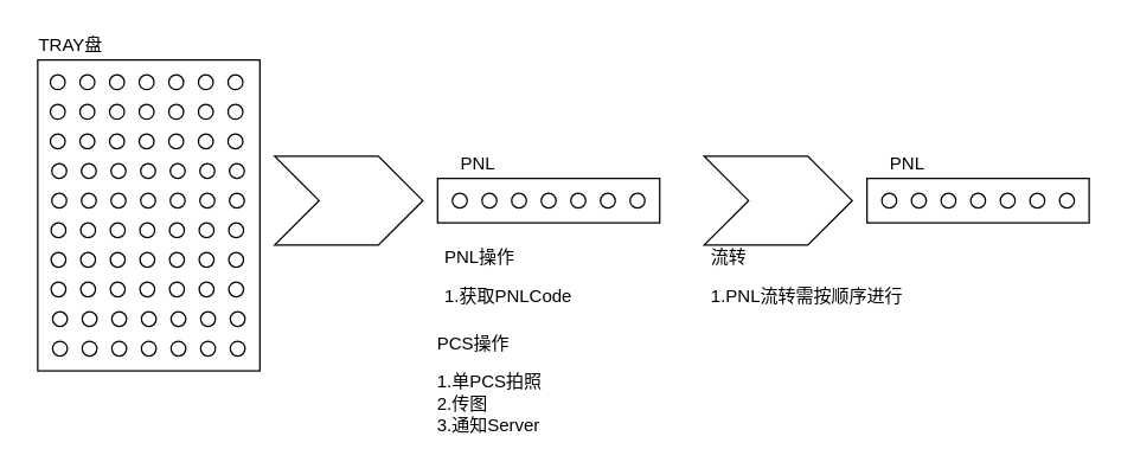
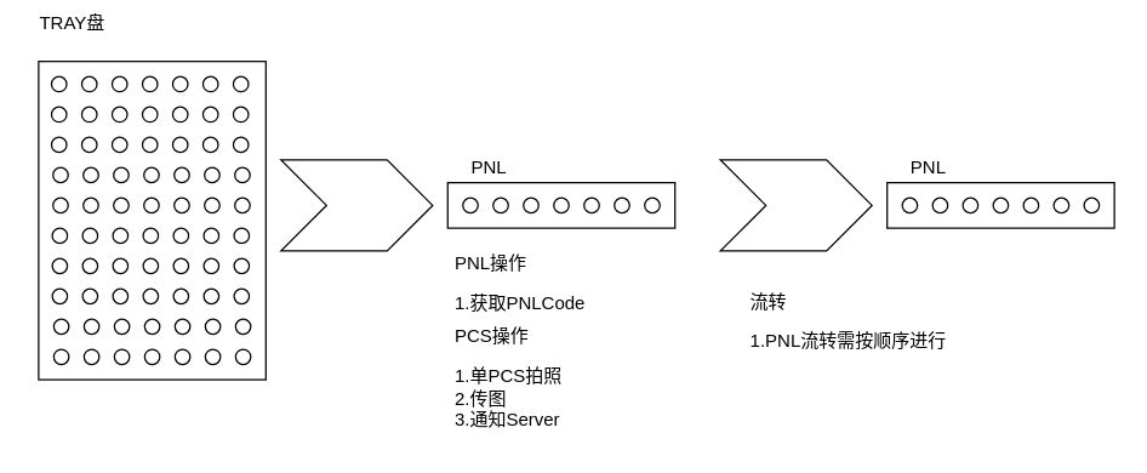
- <mxCell id="74" value="TRAY盘" style="text;html=1;strokeColor=none;fillColor=none;align=center;verticalAlign=middle;whiteSpace=wrap;rounded=0;" vertex="1" parent="1"><mxGeometry x="20" y="20" width="55" height="20" as="geometry" /></mxCell>
+ <mxCell id="74" value="TRAY盘" style="text;html=1;strokeColor=none;fillColor=none;align=center;verticalAlign=middle;whiteSpace=wrap;rounded=0;" vertex="1" parent="1"><mxGeometry x="20" y="5" width="55" height="20" as="geometry" /></mxCell>
- <mxCell id="97" value="&lt;p&gt;流转&lt;/p&gt;&lt;div&gt;1.PNL流转需按顺序进行&lt;/div&gt;" style="text;html=1;strokeColor=none;fillColor=none;spacing=5;spacingTop=-20;whiteSpace=wrap;overflow=hidden;rounded=0;" vertex="1" parent="1"><mxGeometry x="475" y="165" width="150" height="45" as="geometry" /></mxCell>
+ <mxCell id="97" value="&lt;p&gt;流转&lt;/p&gt;&lt;div&gt;1.PNL流转需按顺序进行&lt;/div&gt;" style="text;html=1;strokeColor=none;fillColor=none;spacing=5;spacingTop=-20;whiteSpace=wrap;overflow=hidden;rounded=0;" vertex="1" parent="1"><mxGeometry x="490" y="190" width="150" height="45" as="geometry" /></mxCell>
- <mxCell id="86" value="&lt;p&gt;PCS操作&lt;/p&gt;&lt;div&gt;1.单PCS拍照&lt;/div&gt;&lt;div&gt;2.传图&lt;/div&gt;&lt;div&gt;3.通知Server&lt;/div&gt;" style="text;html=1;strokeColor=none;fillColor=none;spacing=5;spacingTop=-20;whiteSpace=wrap;overflow=hidden;rounded=0;" vertex="1" parent="1"><mxGeometry x="290" y="222.5" width="130" height="77.5" as="geometry" /></mxCell>
+ <mxCell id="86" value="&lt;p&gt;PCS操作&lt;/p&gt;&lt;div&gt;1.单PCS拍照&lt;/div&gt;&lt;div&gt;2.传图&lt;/div&gt;&lt;div&gt;3.通知Server&lt;/div&gt;" style="text;html=1;strokeColor=none;fillColor=none;spacing=5;spacingTop=-20;whiteSpace=wrap;overflow=hidden;rounded=0;" vertex="1" parent="1"><mxGeometry x="295" y="212.5" width="130" height="77.5" as="geometry" /></mxCell>
